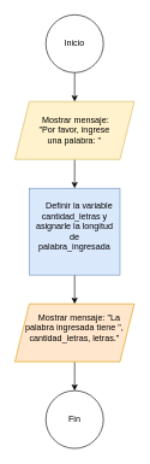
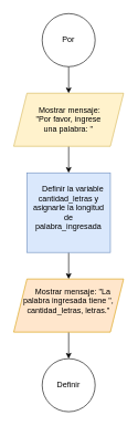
- <mxCell id="8" value="Inicio" style="text;html=1;strokeColor=none;fillColor=none;align=center;verticalAlign=middle;whiteSpace=wrap;rounded=0;" vertex="1" parent="1"><mxGeometry x="73" y="45" width="60" height="30" as="geometry" /></mxCell>
+ <mxCell id="8" value="Por" style="text;html=1;strokeColor=none;fillColor=none;align=center;verticalAlign=middle;whiteSpace=wrap;rounded=0;" vertex="1" parent="1"><mxGeometry x="73" y="45" width="60" height="30" as="geometry" /></mxCell>
- <mxCell id="15" value="Fin" style="text;html=1;strokeColor=none;fillColor=none;align=center;verticalAlign=middle;whiteSpace=wrap;rounded=0;" vertex="1" parent="1"><mxGeometry x="73" y="565" width="60" height="30" as="geometry" /></mxCell>
+ <mxCell id="15" value="Definir" style="text;html=1;strokeColor=none;fillColor=none;align=center;verticalAlign=middle;whiteSpace=wrap;rounded=0;" vertex="1" parent="1"><mxGeometry x="73" y="565" width="60" height="30" as="geometry" /></mxCell>
